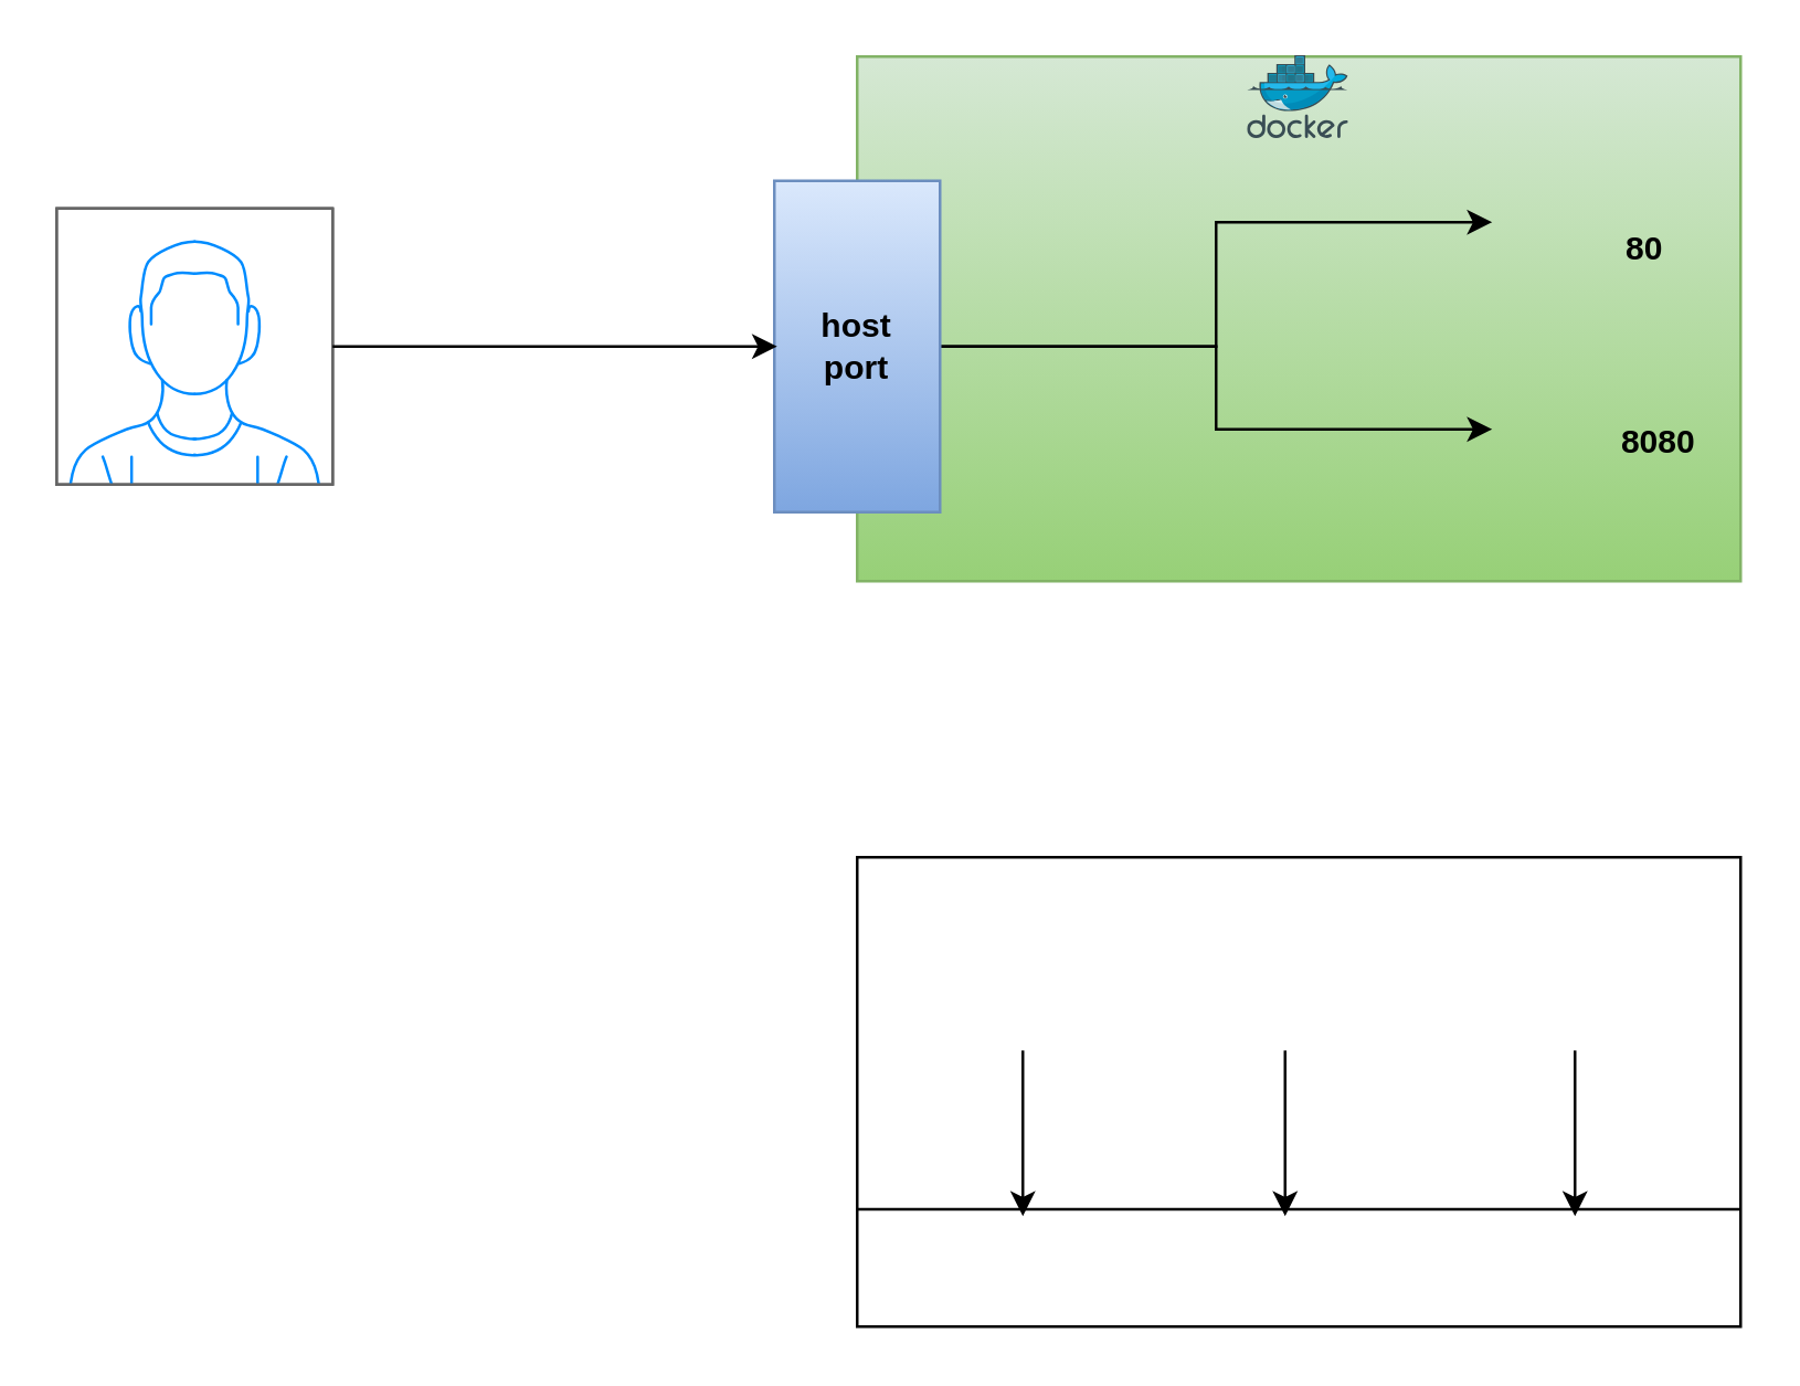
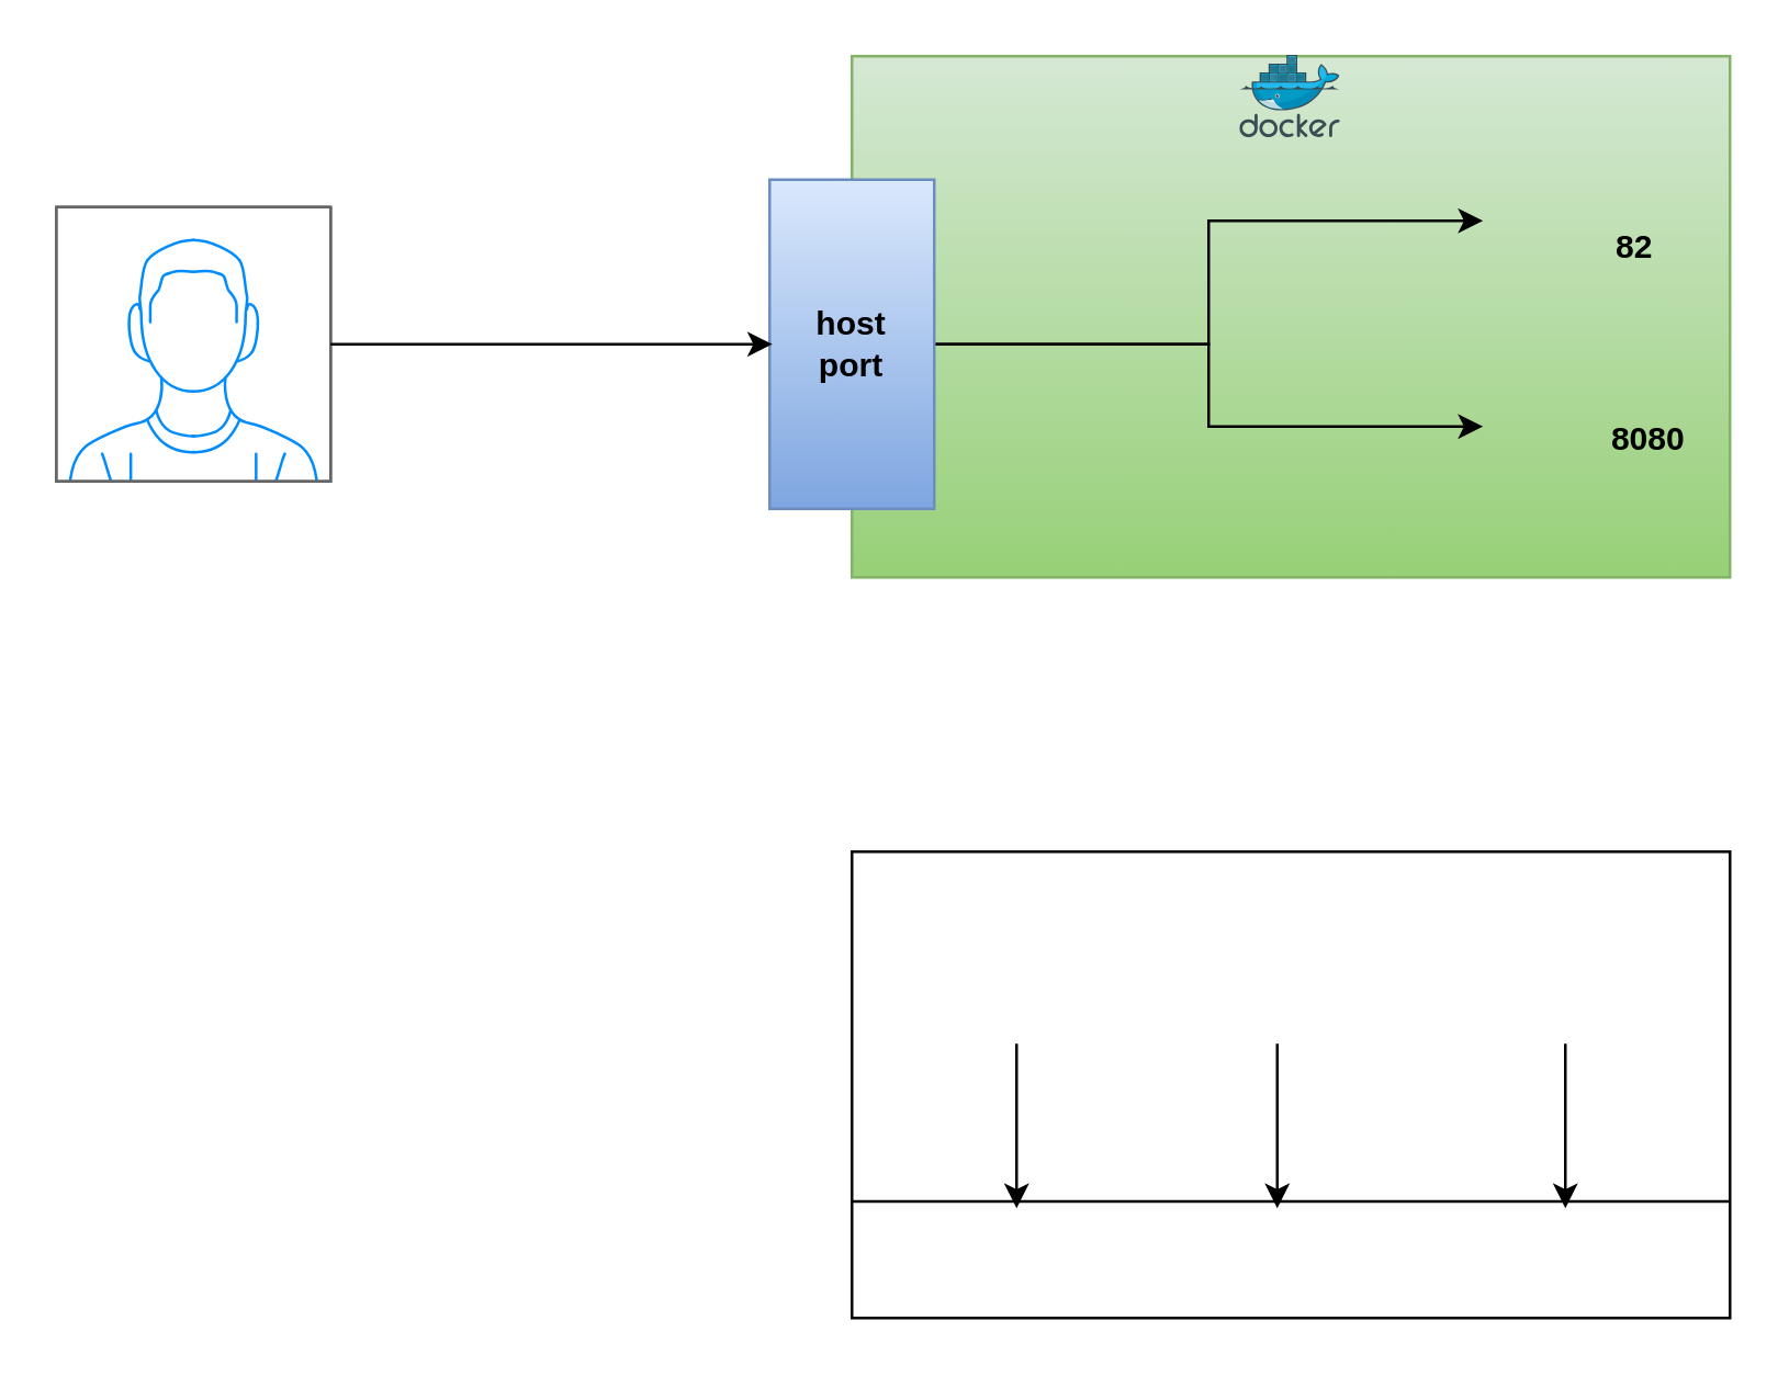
- <mxCell id="12" value="&lt;b&gt;80&lt;/b&gt;" style="text;html=1;align=center;verticalAlign=middle;resizable=0;points=[];autosize=1;strokeColor=none;fillColor=none;" parent="1" vertex="1"><mxGeometry x="575" y="75" width="40" height="30" as="geometry" /></mxCell>
+ <mxCell id="12" value="&lt;b&gt;82&lt;/b&gt;" style="text;html=1;align=center;verticalAlign=middle;resizable=0;points=[];autosize=1;strokeColor=none;fillColor=none;" parent="1" vertex="1"><mxGeometry x="575" y="75" width="40" height="30" as="geometry" /></mxCell>
